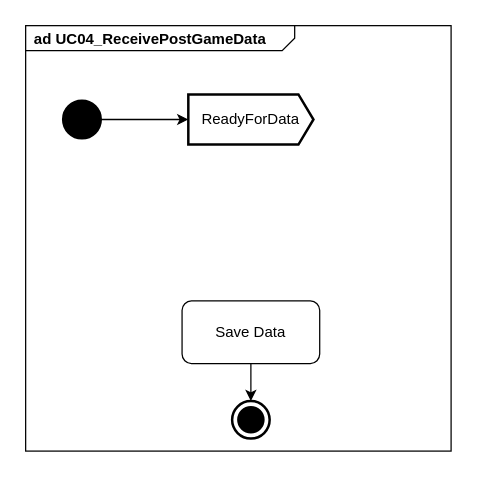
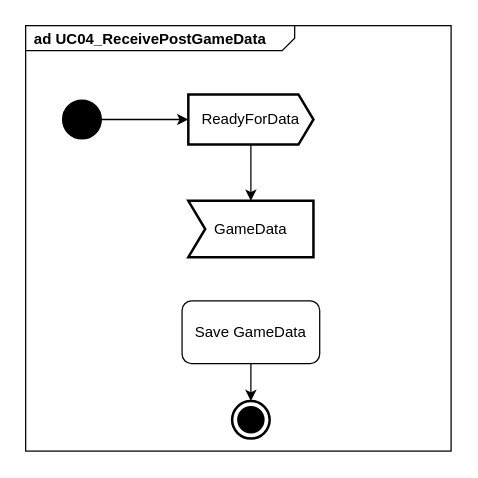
+ <mxCell id="4" style="edgeStyle=orthogonalEdgeStyle;rounded=0;orthogonalLoop=1;jettySize=auto;html=1;exitX=0.5;exitY=1;exitDx=0;exitDy=0;exitPerimeter=0;" parent="1" source="5" target="6" edge="1"><mxGeometry relative="1" as="geometry" /></mxCell>
+ <mxCell id="6" value="GameData" style="html=1;shape=mxgraph.sysml.accEvent;strokeWidth=2;whiteSpace=wrap;align=center;" parent="1" vertex="1"><mxGeometry x="150" y="160" width="100" height="45" as="geometry" /></mxCell>
- <mxCell id="8" value="Save Data" style="shape=rect;html=1;rounded=1;whiteSpace=wrap;align=center;" parent="1" vertex="1"><mxGeometry x="145" y="240" width="110" height="50" as="geometry" /></mxCell>
+ <mxCell id="8" value="Save GameData" style="shape=rect;html=1;rounded=1;whiteSpace=wrap;align=center;" parent="1" vertex="1"><mxGeometry x="145" y="240" width="110" height="50" as="geometry" /></mxCell>
